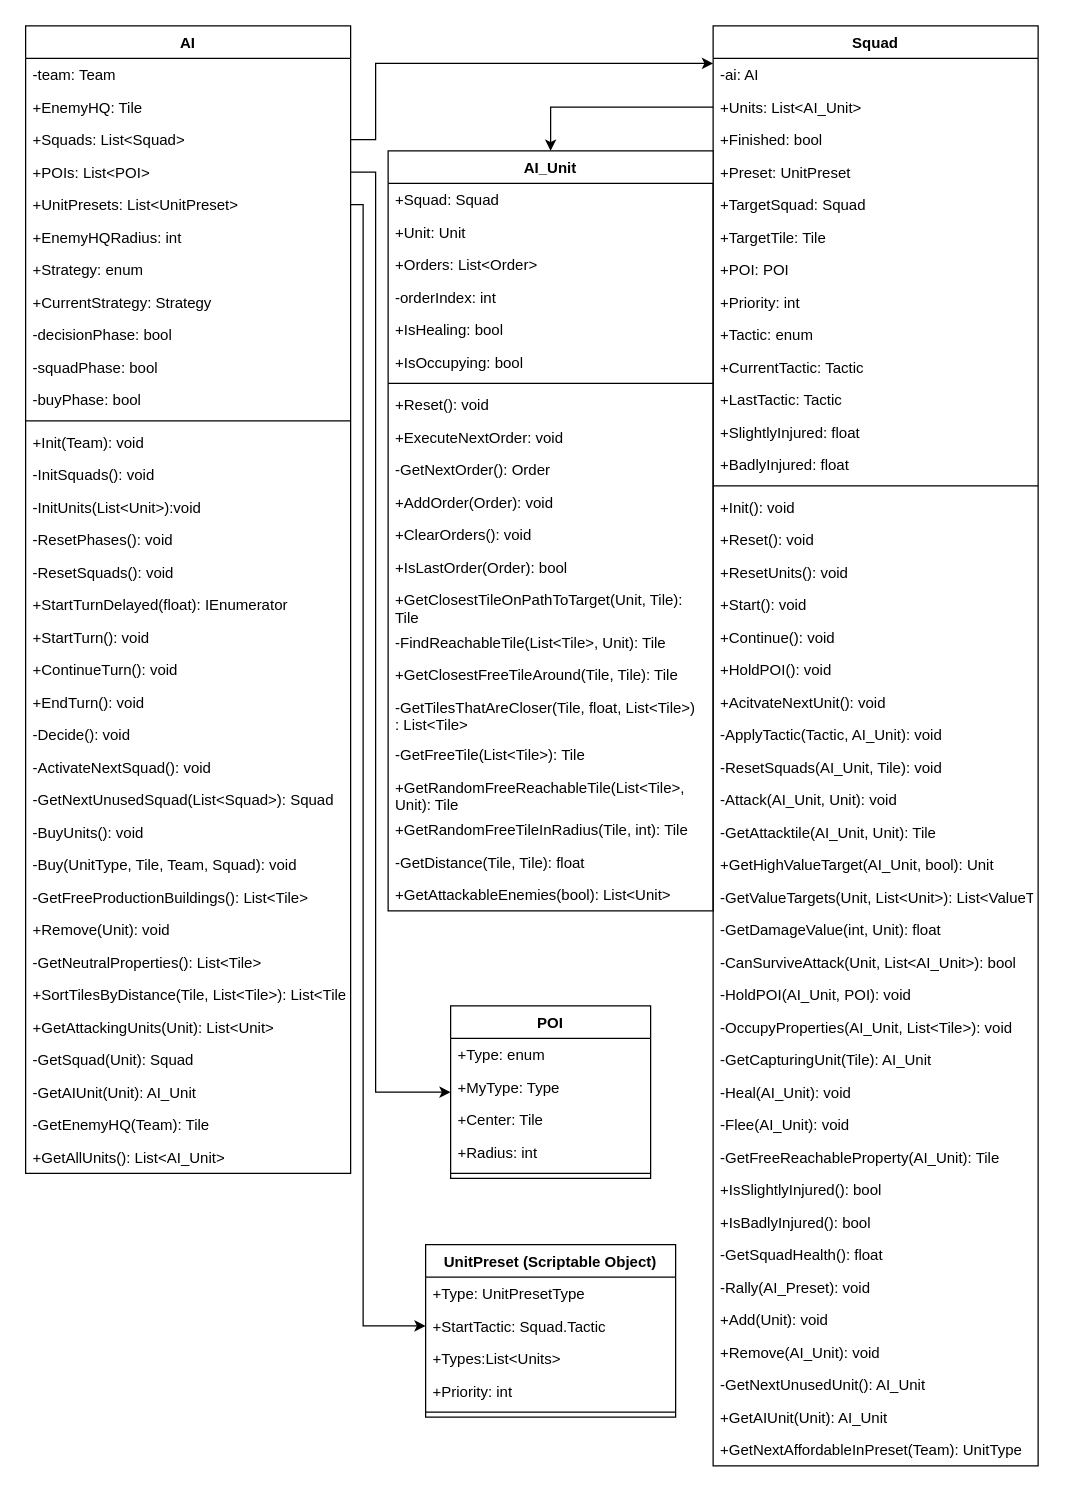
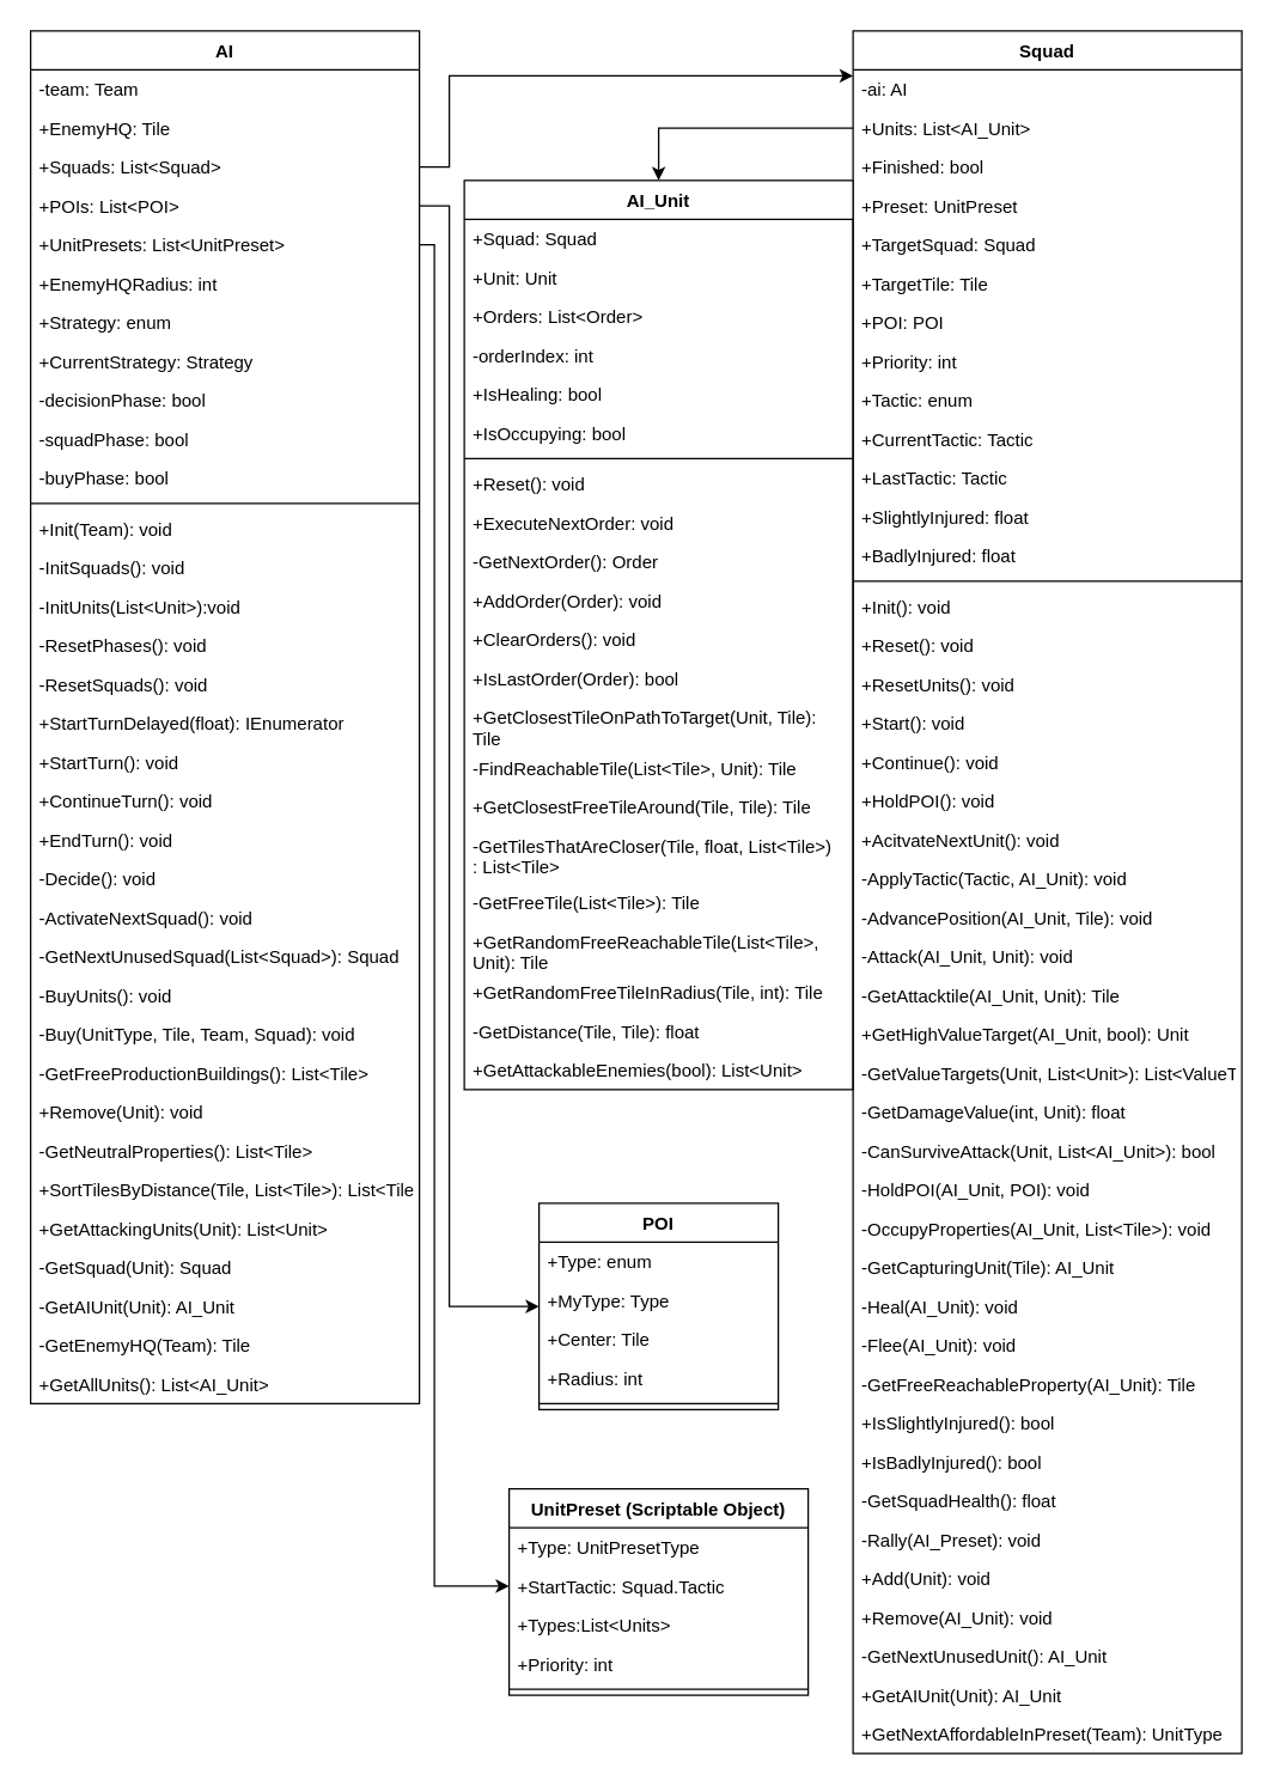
- <mxCell id="67" value="-ResetSquads(AI_Unit, Tile): void" style="text;strokeColor=none;fillColor=none;align=left;verticalAlign=top;spacingLeft=4;spacingRight=4;overflow=hidden;rotatable=0;points=[[0,0.5],[1,0.5]];portConstraint=eastwest;" vertex="1" parent="44"><mxGeometry y="580" width="260" height="26" as="geometry" /></mxCell>
+ <mxCell id="67" value="-AdvancePosition(AI_Unit, Tile): void" style="text;strokeColor=none;fillColor=none;align=left;verticalAlign=top;spacingLeft=4;spacingRight=4;overflow=hidden;rotatable=0;points=[[0,0.5],[1,0.5]];portConstraint=eastwest;" vertex="1" parent="44"><mxGeometry y="580" width="260" height="26" as="geometry" /></mxCell>
